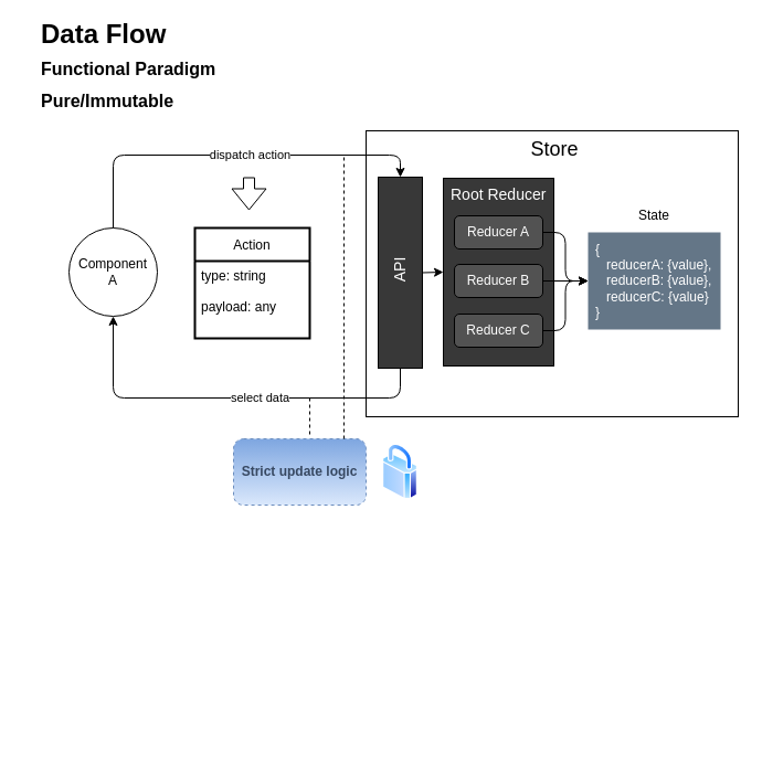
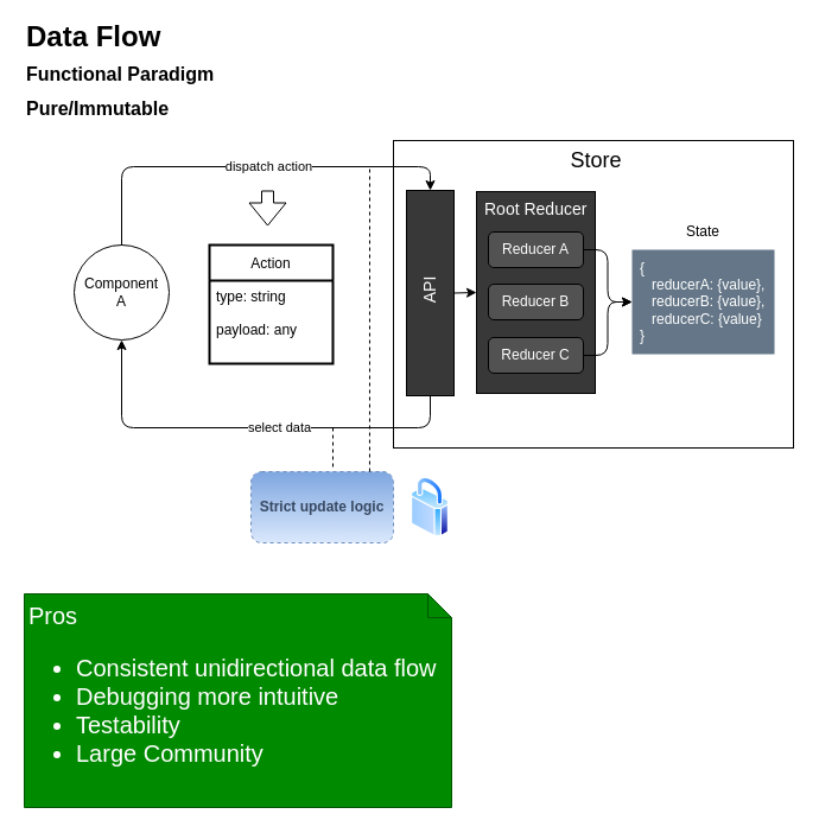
- <mxCell id="17" value="Data Flow&lt;br style=&quot;font-size: medium&quot;&gt;&lt;span style=&quot;font-size: medium&quot;&gt;Functional Paradigm&lt;/span&gt;&lt;font size=&quot;3&quot;&gt;&lt;br&gt;Pure/Immutable&lt;br&gt;&lt;/font&gt;" style="text;html=1;strokeColor=none;fillColor=none;align=left;verticalAlign=middle;whiteSpace=wrap;rounded=0;fontSize=24;fontStyle=1" parent="1" vertex="1"><mxGeometry x="35" y="20" width="171" height="80" as="geometry" /></mxCell>
+ <mxCell id="17" value="Data Flow&lt;br style=&quot;font-size: medium&quot;&gt;&lt;span style=&quot;font-size: medium&quot;&gt;Functional Paradigm&lt;/span&gt;&lt;font size=&quot;3&quot;&gt;&lt;br&gt;Pure/Immutable&lt;br&gt;&lt;/font&gt;" style="text;html=1;strokeColor=none;fillColor=none;align=left;verticalAlign=middle;whiteSpace=wrap;rounded=0;fontSize=24;fontStyle=1" parent="1" vertex="1"><mxGeometry x="20" y="20" width="171" height="80" as="geometry" /></mxCell>
- <mxCell id="7" style="edgeStyle=orthogonalEdgeStyle;html=1;exitX=1;exitY=0.5;exitDx=0;exitDy=0;fontSize=12;fontColor=#FFFFFF;entryX=0;entryY=0.5;entryDx=0;entryDy=0;" parent="1" source="8" target="11" edge="1"><mxGeometry relative="1" as="geometry"><mxPoint x="556" y="254" as="targetPoint" /></mxGeometry></mxCell>
+ <mxCell id="25" value="Pros&lt;br&gt;&lt;ul&gt;&lt;li&gt;Consistent unidirectional data flow&lt;/li&gt;&lt;li&gt;Debugging more intuitive&lt;/li&gt;&lt;li&gt;Testability&lt;/li&gt;&lt;li&gt;Large Community&lt;/li&gt;&lt;/ul&gt;" style="shape=note;size=20;whiteSpace=wrap;html=1;verticalAlign=top;align=left;spacingLeft=2;fontSize=20;fillColor=#008a00;fontColor=#ffffff;strokeColor=#005700;" vertex="1" parent="1"><mxGeometry x="20" y="500" width="360" height="180" as="geometry" /></mxCell>
